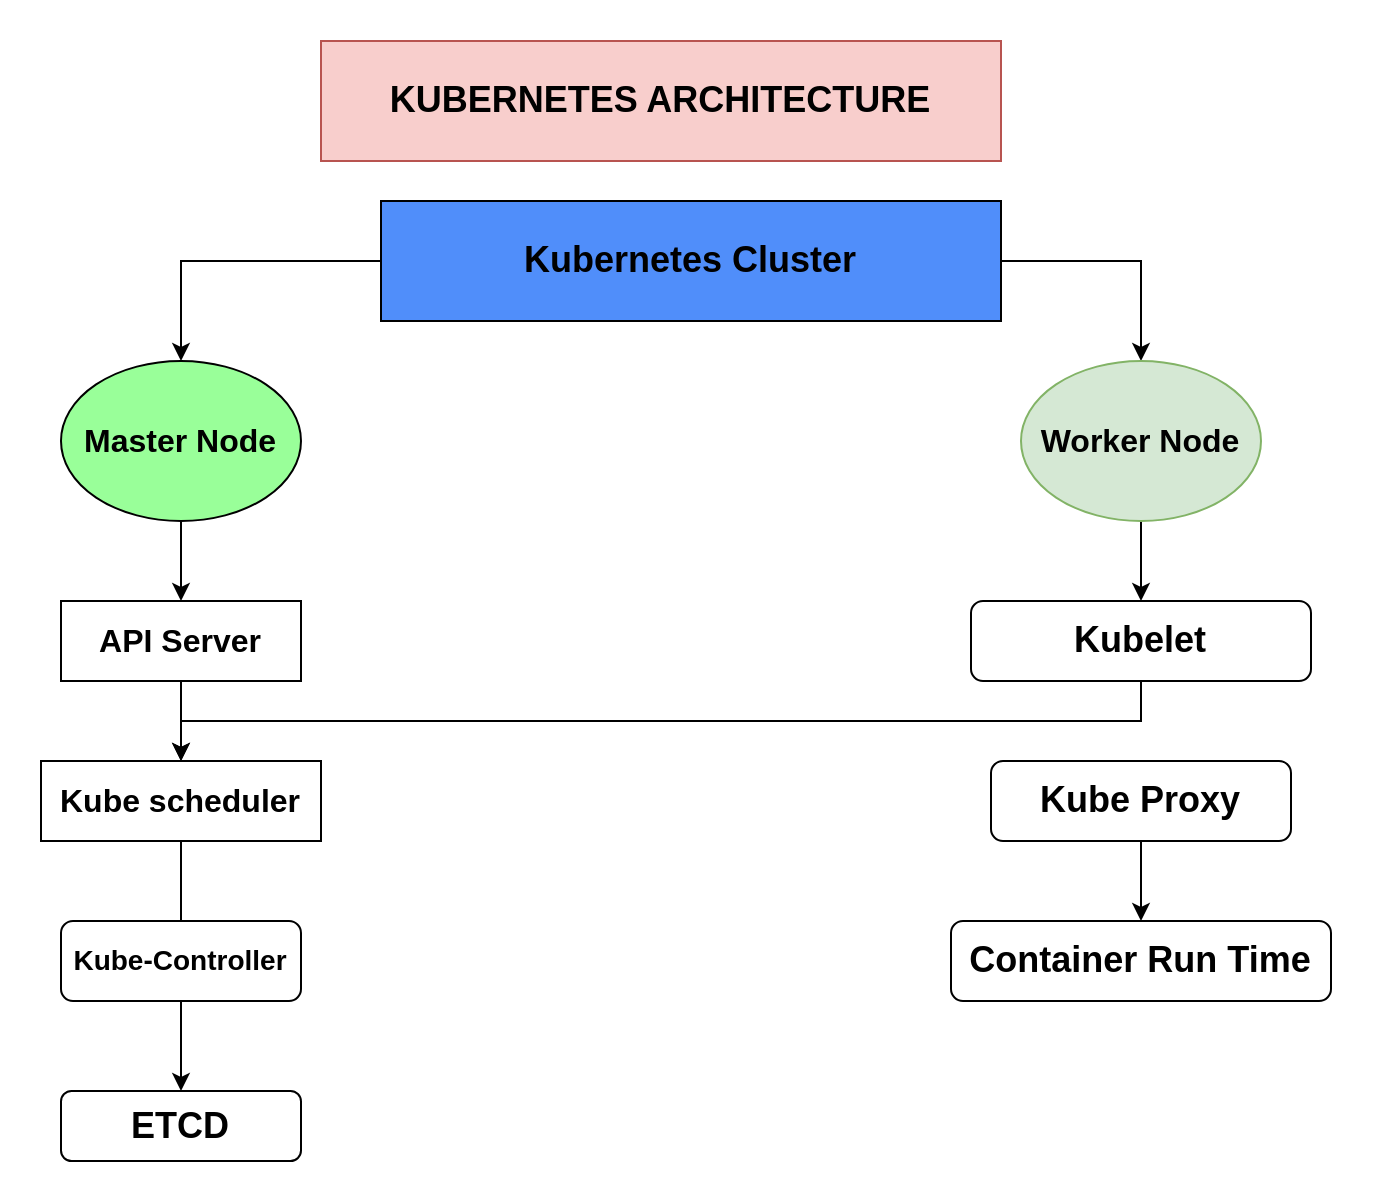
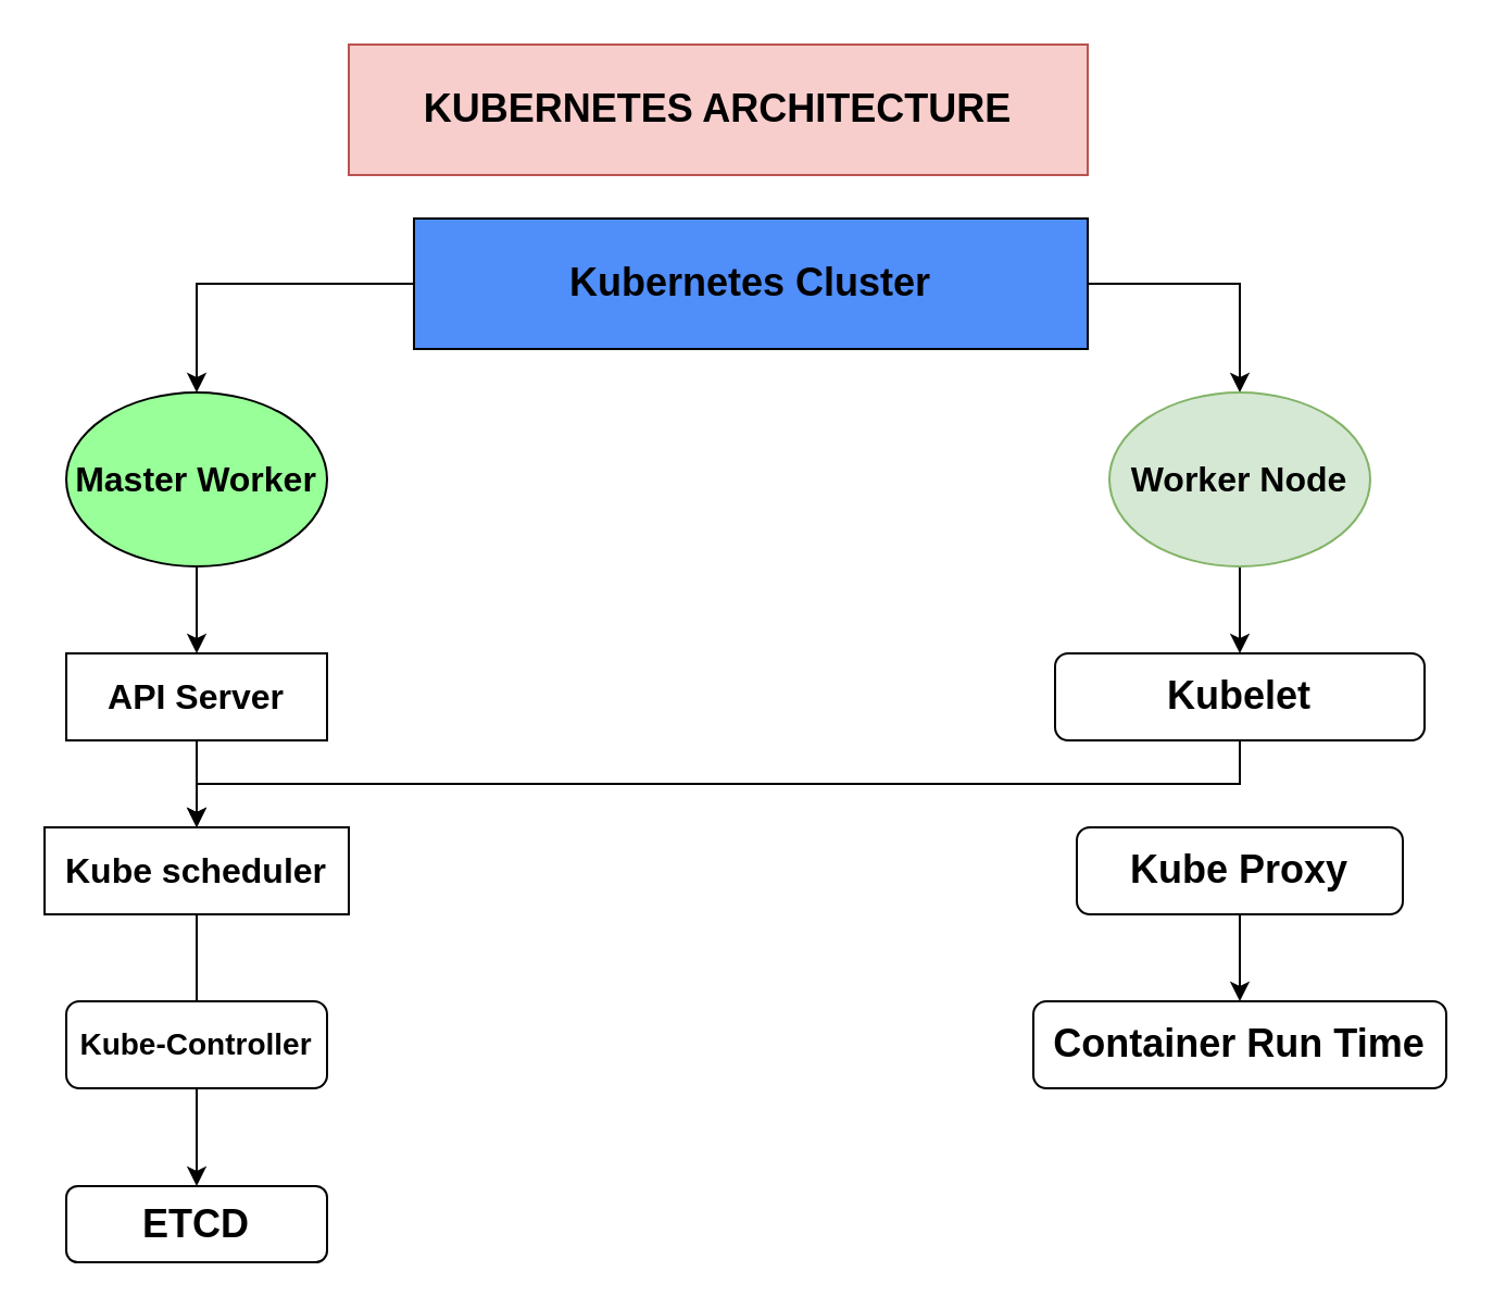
- <mxCell id="6" value="&lt;font size=&quot;3&quot;&gt;&lt;b&gt;Master Node&lt;/b&gt;&lt;/font&gt;" style="ellipse;whiteSpace=wrap;html=1;fillColor=#99FF99;" vertex="1" parent="1"><mxGeometry x="30" y="180" width="120" height="80" as="geometry" /></mxCell>
+ <mxCell id="6" value="&lt;font size=&quot;3&quot;&gt;&lt;b&gt;Master Worker&lt;/b&gt;&lt;/font&gt;" style="ellipse;whiteSpace=wrap;html=1;fillColor=#99FF99;" vertex="1" parent="1"><mxGeometry x="30" y="180" width="120" height="80" as="geometry" /></mxCell>
